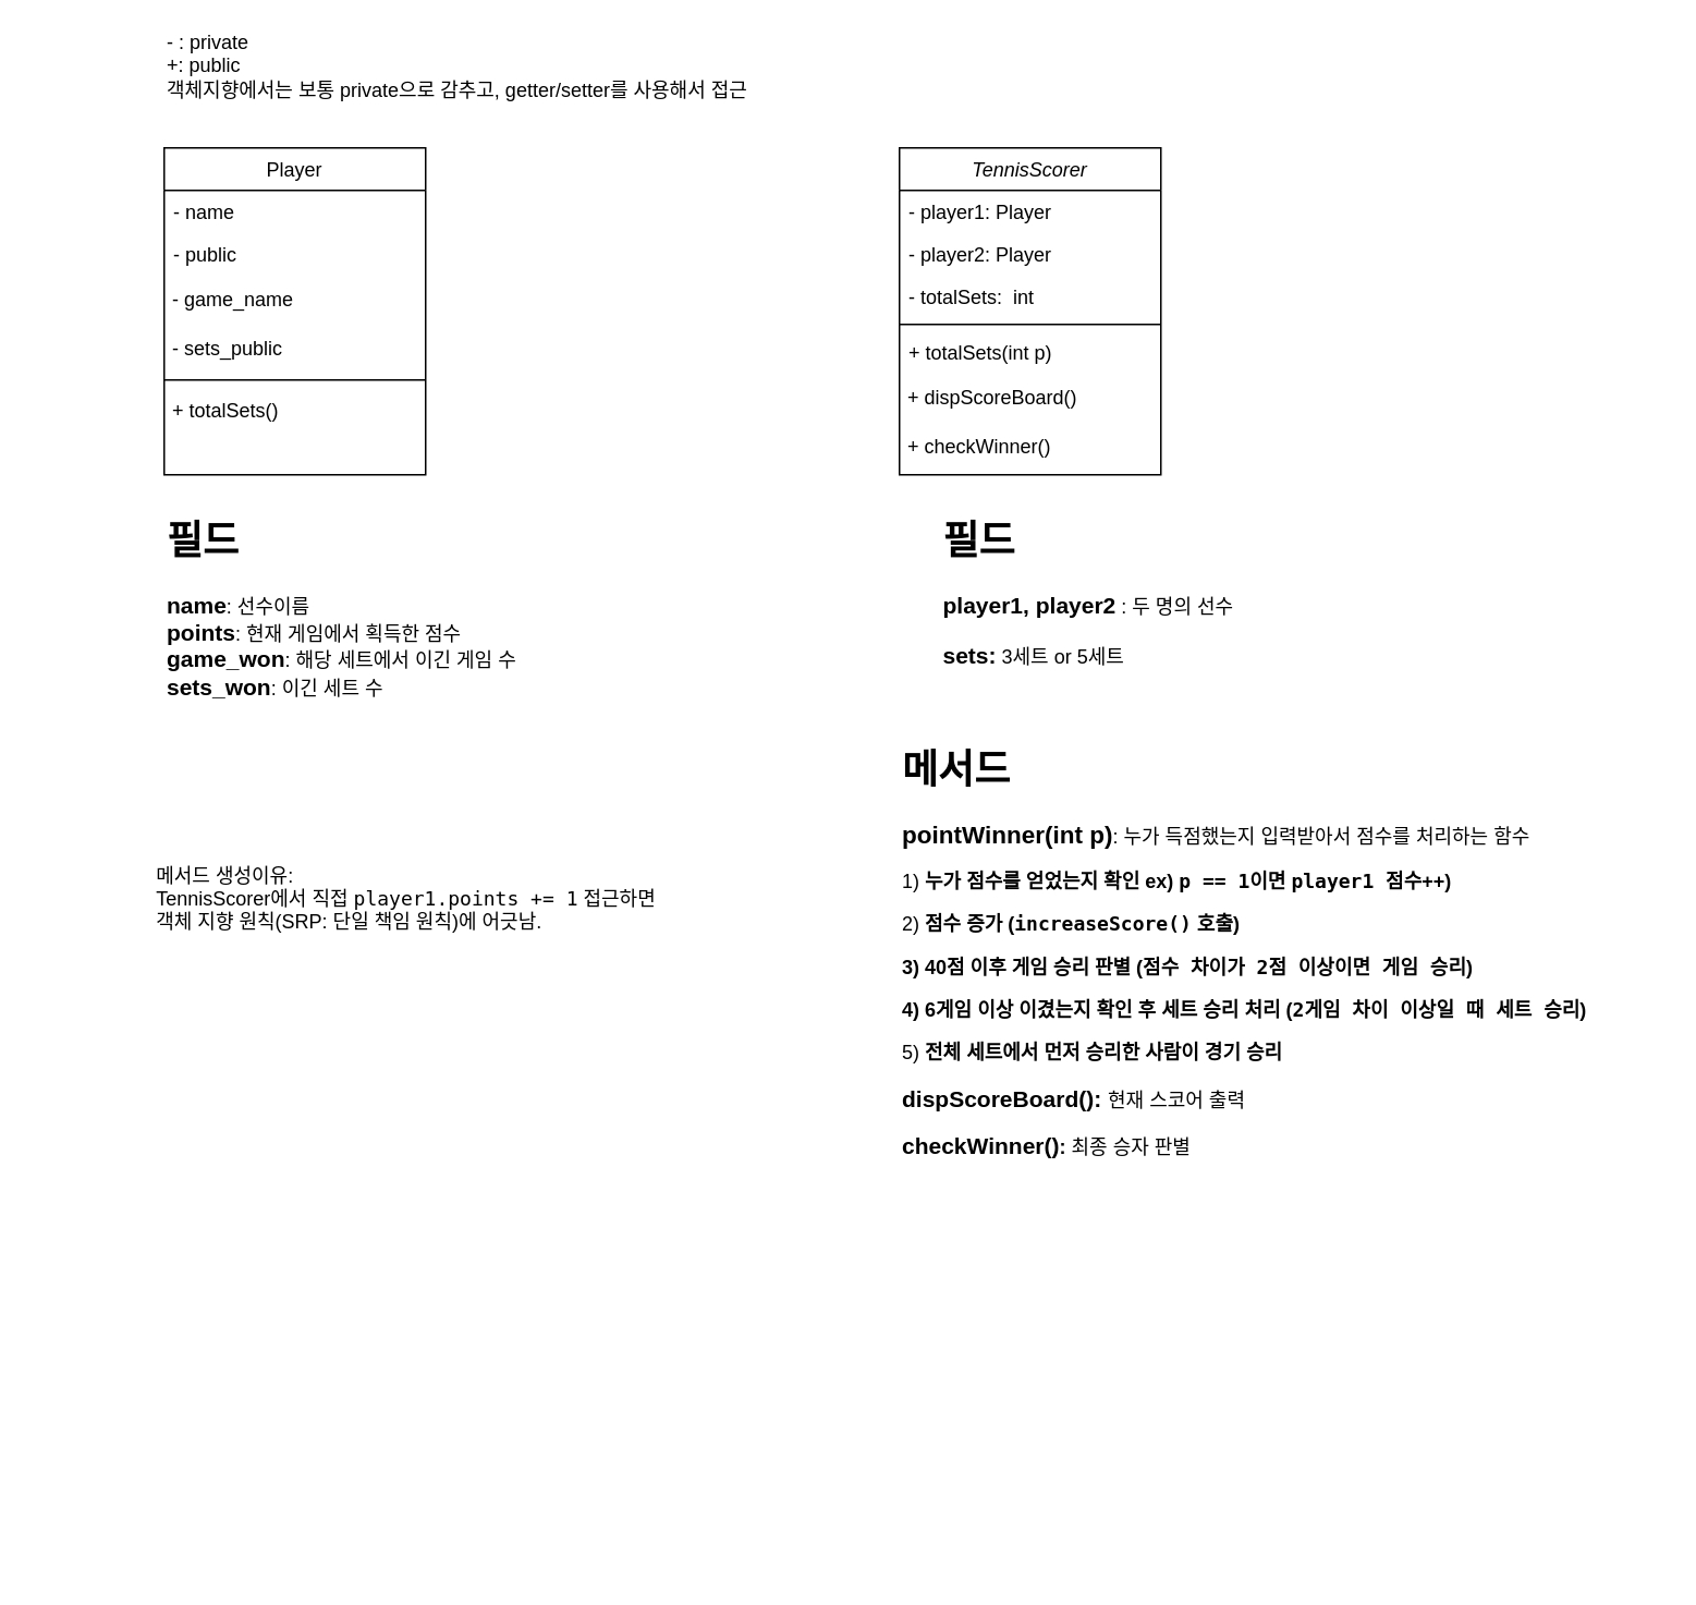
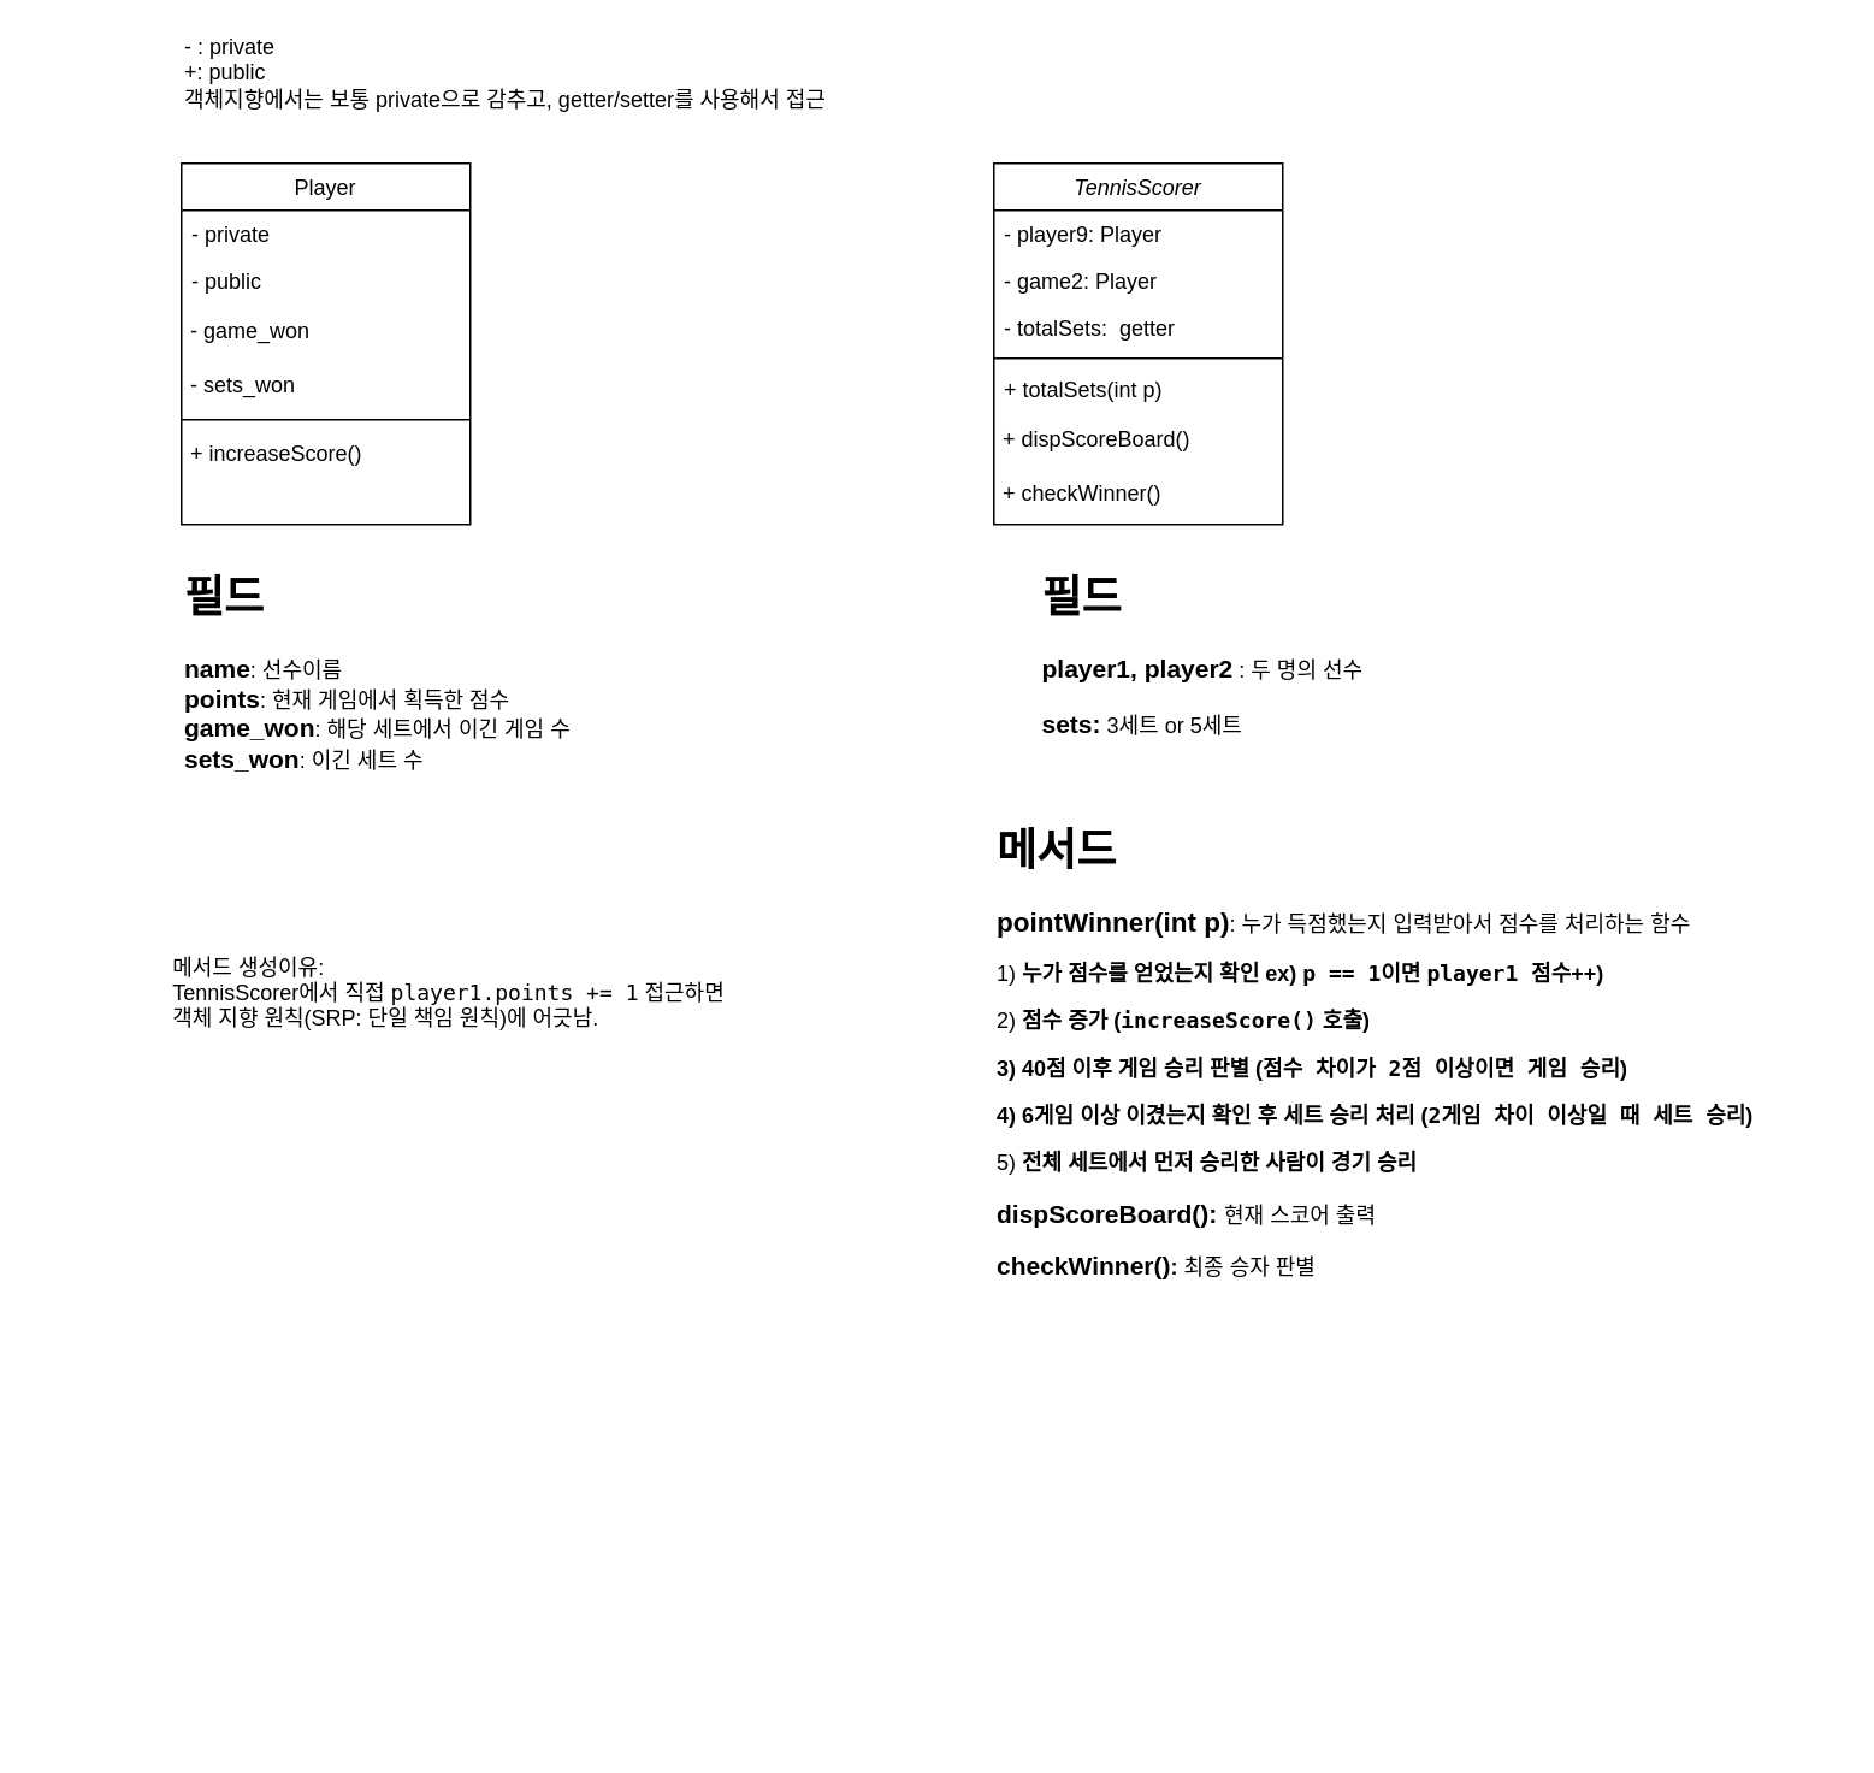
- <mxCell id="11" value="- name" style="text;align=left;verticalAlign=top;spacingLeft=4;spacingRight=4;overflow=hidden;rotatable=0;points=[[0,0.5],[1,0.5]];portConstraint=eastwest;" parent="10" vertex="1"><mxGeometry y="26" width="160" height="26" as="geometry" /></mxCell>
+ <mxCell id="11" value="- private" style="text;align=left;verticalAlign=top;spacingLeft=4;spacingRight=4;overflow=hidden;rotatable=0;points=[[0,0.5],[1,0.5]];portConstraint=eastwest;" parent="10" vertex="1"><mxGeometry y="26" width="160" height="26" as="geometry" /></mxCell>
- <mxCell id="3" value="- player1: Player&#10;" style="text;align=left;verticalAlign=top;spacingLeft=4;spacingRight=4;overflow=hidden;rotatable=0;points=[[0,0.5],[1,0.5]];portConstraint=eastwest;" parent="2" vertex="1"><mxGeometry y="26" width="160" height="26" as="geometry" /></mxCell>
+ <mxCell id="3" value="- player9: Player&#10;" style="text;align=left;verticalAlign=top;spacingLeft=4;spacingRight=4;overflow=hidden;rotatable=0;points=[[0,0.5],[1,0.5]];portConstraint=eastwest;" parent="2" vertex="1"><mxGeometry y="26" width="160" height="26" as="geometry" /></mxCell>
- <mxCell id="4" value="- player2: Player" style="text;align=left;verticalAlign=top;spacingLeft=4;spacingRight=4;overflow=hidden;rotatable=0;points=[[0,0.5],[1,0.5]];portConstraint=eastwest;rounded=0;shadow=0;html=0;" parent="2" vertex="1"><mxGeometry y="52" width="160" height="26" as="geometry" /></mxCell>
+ <mxCell id="4" value="- game2: Player" style="text;align=left;verticalAlign=top;spacingLeft=4;spacingRight=4;overflow=hidden;rotatable=0;points=[[0,0.5],[1,0.5]];portConstraint=eastwest;rounded=0;shadow=0;html=0;" parent="2" vertex="1"><mxGeometry y="52" width="160" height="26" as="geometry" /></mxCell>
- <mxCell id="5" value="- totalSets:  int" style="text;align=left;verticalAlign=top;spacingLeft=4;spacingRight=4;overflow=hidden;rotatable=0;points=[[0,0.5],[1,0.5]];portConstraint=eastwest;rounded=0;shadow=0;html=0;" parent="2" vertex="1"><mxGeometry y="78" width="160" height="26" as="geometry" /></mxCell>
+ <mxCell id="5" value="- totalSets:  getter" style="text;align=left;verticalAlign=top;spacingLeft=4;spacingRight=4;overflow=hidden;rotatable=0;points=[[0,0.5],[1,0.5]];portConstraint=eastwest;rounded=0;shadow=0;html=0;" parent="2" vertex="1"><mxGeometry y="78" width="160" height="26" as="geometry" /></mxCell>
- <mxCell id="13" value="&amp;nbsp;- game_name" style="text;html=1;align=left;verticalAlign=middle;whiteSpace=wrap;rounded=0;" vertex="1" parent="10"><mxGeometry y="78" width="160" height="30" as="geometry" /></mxCell>
+ <mxCell id="13" value="&amp;nbsp;- game_won" style="text;html=1;align=left;verticalAlign=middle;whiteSpace=wrap;rounded=0;" vertex="1" parent="10"><mxGeometry y="78" width="160" height="30" as="geometry" /></mxCell>
- <mxCell id="14" value="&amp;nbsp;- sets_public" style="text;html=1;align=left;verticalAlign=middle;whiteSpace=wrap;rounded=0;" vertex="1" parent="10"><mxGeometry y="108" width="160" height="30" as="geometry" /></mxCell>
+ <mxCell id="14" value="&amp;nbsp;- sets_won" style="text;html=1;align=left;verticalAlign=middle;whiteSpace=wrap;rounded=0;" vertex="1" parent="10"><mxGeometry y="108" width="160" height="30" as="geometry" /></mxCell>
- <mxCell id="16" value="&amp;nbsp;+ totalSets()" style="text;html=1;align=left;verticalAlign=middle;whiteSpace=wrap;rounded=0;" vertex="1" parent="10"><mxGeometry y="146" width="160" height="30" as="geometry" /></mxCell>
+ <mxCell id="16" value="&amp;nbsp;+ increaseScore()" style="text;html=1;align=left;verticalAlign=middle;whiteSpace=wrap;rounded=0;" vertex="1" parent="10"><mxGeometry y="146" width="160" height="30" as="geometry" /></mxCell>
